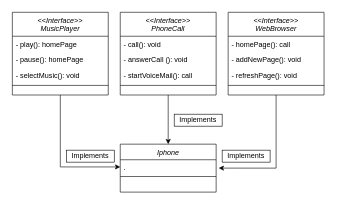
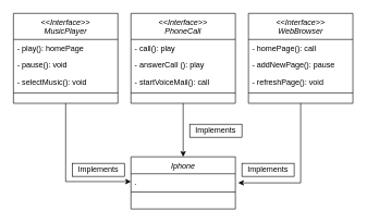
- <mxCell id="19" value="- call(): void" style="text;align=left;verticalAlign=top;spacingLeft=4;spacingRight=4;overflow=hidden;rotatable=0;points=[[0,0.5],[1,0.5]];portConstraint=eastwest;rounded=0;shadow=0;html=0;" parent="18" vertex="1"><mxGeometry y="40" width="160" height="26" as="geometry" /></mxCell>
+ <mxCell id="19" value="- call(): play" style="text;align=left;verticalAlign=top;spacingLeft=4;spacingRight=4;overflow=hidden;rotatable=0;points=[[0,0.5],[1,0.5]];portConstraint=eastwest;rounded=0;shadow=0;html=0;" parent="18" vertex="1"><mxGeometry y="40" width="160" height="26" as="geometry" /></mxCell>
- <mxCell id="8" value="- pause(): homePage" style="text;align=left;verticalAlign=top;spacingLeft=4;spacingRight=4;overflow=hidden;rotatable=0;points=[[0,0.5],[1,0.5]];portConstraint=eastwest;rounded=0;shadow=0;html=0;" parent="6" vertex="1"><mxGeometry y="66" width="160" height="26" as="geometry" /></mxCell>
+ <mxCell id="8" value="- pause(): void" style="text;align=left;verticalAlign=top;spacingLeft=4;spacingRight=4;overflow=hidden;rotatable=0;points=[[0,0.5],[1,0.5]];portConstraint=eastwest;rounded=0;shadow=0;html=0;" parent="6" vertex="1"><mxGeometry y="66" width="160" height="26" as="geometry" /></mxCell>
- <mxCell id="20" value="- answerCall (): void" style="text;align=left;verticalAlign=top;spacingLeft=4;spacingRight=4;overflow=hidden;rotatable=0;points=[[0,0.5],[1,0.5]];portConstraint=eastwest;rounded=0;shadow=0;html=0;" parent="18" vertex="1"><mxGeometry y="66" width="160" height="26" as="geometry" /></mxCell>
+ <mxCell id="20" value="- answerCall (): play" style="text;align=left;verticalAlign=top;spacingLeft=4;spacingRight=4;overflow=hidden;rotatable=0;points=[[0,0.5],[1,0.5]];portConstraint=eastwest;rounded=0;shadow=0;html=0;" parent="18" vertex="1"><mxGeometry y="66" width="160" height="26" as="geometry" /></mxCell>
- <mxCell id="14" value="- addNewPage(): void" style="text;align=left;verticalAlign=top;spacingLeft=4;spacingRight=4;overflow=hidden;rotatable=0;points=[[0,0.5],[1,0.5]];portConstraint=eastwest;rounded=0;shadow=0;html=0;" parent="12" vertex="1"><mxGeometry y="66" width="160" height="26" as="geometry" /></mxCell>
+ <mxCell id="14" value="- addNewPage(): pause" style="text;align=left;verticalAlign=top;spacingLeft=4;spacingRight=4;overflow=hidden;rotatable=0;points=[[0,0.5],[1,0.5]];portConstraint=eastwest;rounded=0;shadow=0;html=0;" parent="12" vertex="1"><mxGeometry y="66" width="160" height="26" as="geometry" /></mxCell>
